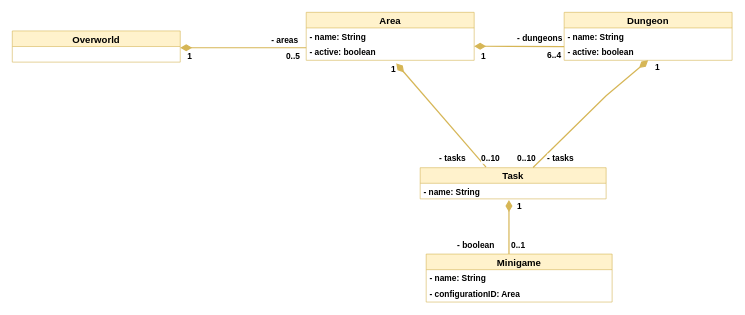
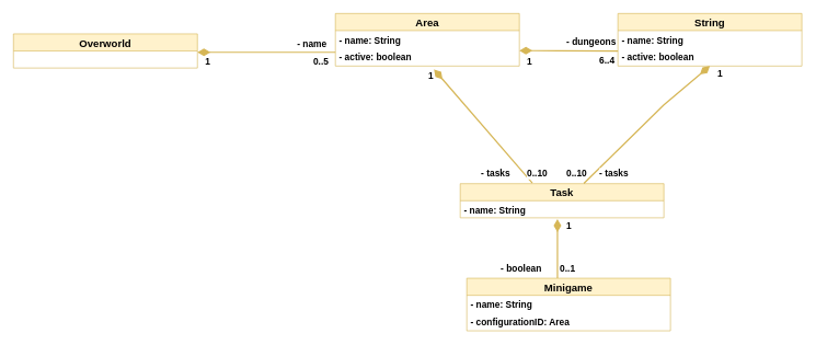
- <mxCell id="9" value="Dungeon" style="swimlane;fontStyle=1;childLayout=stackLayout;horizontal=1;startSize=26;fillColor=#fff2cc;horizontalStack=0;resizeParent=1;resizeParentMax=0;resizeLast=0;collapsible=1;marginBottom=0;strokeColor=#d6b656;fontSize=16;" parent="1" vertex="1"><mxGeometry x="940" y="20" width="280" height="80" as="geometry" /></mxCell>
+ <mxCell id="9" value="String" style="swimlane;fontStyle=1;childLayout=stackLayout;horizontal=1;startSize=26;fillColor=#fff2cc;horizontalStack=0;resizeParent=1;resizeParentMax=0;resizeLast=0;collapsible=1;marginBottom=0;strokeColor=#d6b656;fontSize=16;" parent="1" vertex="1"><mxGeometry x="940" y="20" width="280" height="80" as="geometry" /></mxCell>
- <mxCell id="15" value="&lt;div style=&quot;text-align: right&quot;&gt;&lt;font face=&quot;helvetica&quot;&gt;&lt;span style=&quot;font-size: 14px ; background-color: rgb(255 , 255 , 255)&quot;&gt;&lt;b&gt;- areas&lt;/b&gt;&lt;/span&gt;&lt;/font&gt;&lt;/div&gt;" style="text;whiteSpace=wrap;html=1;" parent="1" vertex="1"><mxGeometry x="450" y="51" width="120" height="30" as="geometry" /></mxCell>
+ <mxCell id="15" value="&lt;div style=&quot;text-align: right&quot;&gt;&lt;font face=&quot;helvetica&quot;&gt;&lt;span style=&quot;font-size: 14px ; background-color: rgb(255 , 255 , 255)&quot;&gt;&lt;b&gt;- name&lt;/b&gt;&lt;/span&gt;&lt;/font&gt;&lt;/div&gt;" style="text;whiteSpace=wrap;html=1;" parent="1" vertex="1"><mxGeometry x="450" y="51" width="120" height="30" as="geometry" /></mxCell>
